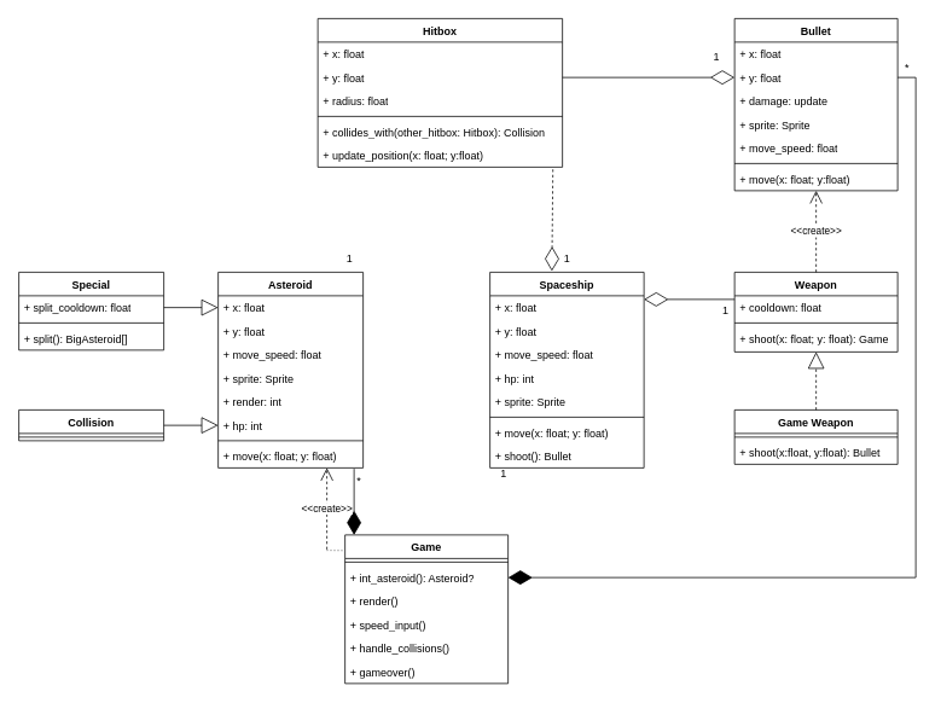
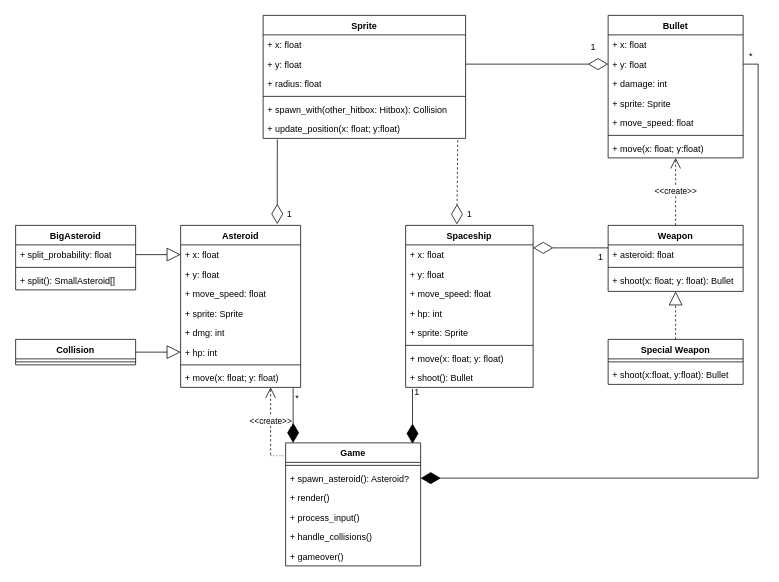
- <mxCell id="36" value="Hitbox" style="swimlane;fontStyle=1;align=center;verticalAlign=top;childLayout=stackLayout;horizontal=1;startSize=26;horizontalStack=0;resizeParent=1;resizeParentMax=0;resizeLast=0;collapsible=1;marginBottom=0;whiteSpace=wrap;html=1;" parent="1" vertex="1"><mxGeometry x="350" y="20" width="270" height="164" as="geometry" /></mxCell>
+ <mxCell id="36" value="Sprite" style="swimlane;fontStyle=1;align=center;verticalAlign=top;childLayout=stackLayout;horizontal=1;startSize=26;horizontalStack=0;resizeParent=1;resizeParentMax=0;resizeLast=0;collapsible=1;marginBottom=0;whiteSpace=wrap;html=1;" parent="1" vertex="1"><mxGeometry x="350" y="20" width="270" height="164" as="geometry" /></mxCell>
- <mxCell id="25" value="+ damage: update" style="text;strokeColor=none;fillColor=none;align=left;verticalAlign=top;spacingLeft=4;spacingRight=4;overflow=hidden;rotatable=0;points=[[0,0.5],[1,0.5]];portConstraint=eastwest;whiteSpace=wrap;html=1;" parent="22" vertex="1"><mxGeometry y="78" width="180" height="26" as="geometry" /></mxCell>
+ <mxCell id="25" value="+ damage: int" style="text;strokeColor=none;fillColor=none;align=left;verticalAlign=top;spacingLeft=4;spacingRight=4;overflow=hidden;rotatable=0;points=[[0,0.5],[1,0.5]];portConstraint=eastwest;whiteSpace=wrap;html=1;" parent="22" vertex="1"><mxGeometry y="78" width="180" height="26" as="geometry" /></mxCell>
- <mxCell id="41" value="+ collides_with(other_hitbox: Hitbox): Collision" style="text;strokeColor=none;fillColor=none;align=left;verticalAlign=top;spacingLeft=4;spacingRight=4;overflow=hidden;rotatable=0;points=[[0,0.5],[1,0.5]];portConstraint=eastwest;whiteSpace=wrap;html=1;" parent="36" vertex="1"><mxGeometry y="112" width="270" height="26" as="geometry" /></mxCell>
+ <mxCell id="41" value="+ spawn_with(other_hitbox: Hitbox): Collision" style="text;strokeColor=none;fillColor=none;align=left;verticalAlign=top;spacingLeft=4;spacingRight=4;overflow=hidden;rotatable=0;points=[[0,0.5],[1,0.5]];portConstraint=eastwest;whiteSpace=wrap;html=1;" parent="36" vertex="1"><mxGeometry y="112" width="270" height="26" as="geometry" /></mxCell>
+ <mxCell id="56" value="" style="endArrow=diamondThin;endFill=0;endSize=24;html=1;rounded=0;entryX=0.805;entryY=-0.008;entryDx=0;entryDy=0;exitX=0.07;exitY=1.054;exitDx=0;exitDy=0;exitPerimeter=0;entryPerimeter=0;" parent="1" source="42" target="43" edge="1"><mxGeometry width="160" relative="1" as="geometry"><mxPoint x="500" y="230" as="sourcePoint" /><mxPoint x="660" y="230" as="targetPoint" /></mxGeometry></mxCell>
- <mxCell id="32" value="Special" style="swimlane;fontStyle=1;align=center;verticalAlign=top;childLayout=stackLayout;horizontal=1;startSize=26;horizontalStack=0;resizeParent=1;resizeParentMax=0;resizeLast=0;collapsible=1;marginBottom=0;whiteSpace=wrap;html=1;" parent="1" vertex="1"><mxGeometry x="20" y="300" width="160" height="86" as="geometry"><mxRectangle x="640" y="320" width="90" height="30" as="alternateBounds" /></mxGeometry></mxCell>
+ <mxCell id="32" value="BigAsteroid" style="swimlane;fontStyle=1;align=center;verticalAlign=top;childLayout=stackLayout;horizontal=1;startSize=26;horizontalStack=0;resizeParent=1;resizeParentMax=0;resizeLast=0;collapsible=1;marginBottom=0;whiteSpace=wrap;html=1;" parent="1" vertex="1"><mxGeometry x="20" y="300" width="160" height="86" as="geometry"><mxRectangle x="640" y="320" width="90" height="30" as="alternateBounds" /></mxGeometry></mxCell>
- <mxCell id="33" value="+ split_cooldown: float" style="text;strokeColor=none;fillColor=none;align=left;verticalAlign=top;spacingLeft=4;spacingRight=4;overflow=hidden;rotatable=0;points=[[0,0.5],[1,0.5]];portConstraint=eastwest;whiteSpace=wrap;html=1;" parent="32" vertex="1"><mxGeometry y="26" width="160" height="26" as="geometry" /></mxCell>
+ <mxCell id="33" value="+ split_probability: float" style="text;strokeColor=none;fillColor=none;align=left;verticalAlign=top;spacingLeft=4;spacingRight=4;overflow=hidden;rotatable=0;points=[[0,0.5],[1,0.5]];portConstraint=eastwest;whiteSpace=wrap;html=1;" parent="32" vertex="1"><mxGeometry y="26" width="160" height="26" as="geometry" /></mxCell>
- <mxCell id="12" value="+ cooldown: float" style="text;strokeColor=none;fillColor=none;align=left;verticalAlign=top;spacingLeft=4;spacingRight=4;overflow=hidden;rotatable=0;points=[[0,0.5],[1,0.5]];portConstraint=eastwest;whiteSpace=wrap;html=1;" parent="11" vertex="1"><mxGeometry y="26" width="180" height="26" as="geometry" /></mxCell>
+ <mxCell id="12" value="+ asteroid: float" style="text;strokeColor=none;fillColor=none;align=left;verticalAlign=top;spacingLeft=4;spacingRight=4;overflow=hidden;rotatable=0;points=[[0,0.5],[1,0.5]];portConstraint=eastwest;whiteSpace=wrap;html=1;" parent="11" vertex="1"><mxGeometry y="26" width="180" height="26" as="geometry" /></mxCell>
- <mxCell id="35" value="+ split(): BigAsteroid[]" style="text;strokeColor=none;fillColor=none;align=left;verticalAlign=top;spacingLeft=4;spacingRight=4;overflow=hidden;rotatable=0;points=[[0,0.5],[1,0.5]];portConstraint=eastwest;whiteSpace=wrap;html=1;" parent="32" vertex="1"><mxGeometry y="60" width="160" height="26" as="geometry" /></mxCell>
+ <mxCell id="35" value="+ split(): SmallAsteroid[]" style="text;strokeColor=none;fillColor=none;align=left;verticalAlign=top;spacingLeft=4;spacingRight=4;overflow=hidden;rotatable=0;points=[[0,0.5],[1,0.5]];portConstraint=eastwest;whiteSpace=wrap;html=1;" parent="32" vertex="1"><mxGeometry y="60" width="160" height="26" as="geometry" /></mxCell>
- <mxCell id="14" value="+ shoot(x: float; y: float): Game" style="text;strokeColor=none;fillColor=none;align=left;verticalAlign=top;spacingLeft=4;spacingRight=4;overflow=hidden;rotatable=0;points=[[0,0.5],[1,0.5]];portConstraint=eastwest;whiteSpace=wrap;html=1;" parent="11" vertex="1"><mxGeometry y="60" width="180" height="28" as="geometry" /></mxCell>
+ <mxCell id="14" value="+ shoot(x: float; y: float): Bullet" style="text;strokeColor=none;fillColor=none;align=left;verticalAlign=top;spacingLeft=4;spacingRight=4;overflow=hidden;rotatable=0;points=[[0,0.5],[1,0.5]];portConstraint=eastwest;whiteSpace=wrap;html=1;" parent="11" vertex="1"><mxGeometry y="60" width="180" height="28" as="geometry" /></mxCell>
- <mxCell id="48" value="+ render: int" style="text;strokeColor=none;fillColor=none;align=left;verticalAlign=top;spacingLeft=4;spacingRight=4;overflow=hidden;rotatable=0;points=[[0,0.5],[1,0.5]];portConstraint=eastwest;whiteSpace=wrap;html=1;" parent="43" vertex="1"><mxGeometry y="130" width="160" height="26" as="geometry" /></mxCell>
+ <mxCell id="48" value="+ dmg: int" style="text;strokeColor=none;fillColor=none;align=left;verticalAlign=top;spacingLeft=4;spacingRight=4;overflow=hidden;rotatable=0;points=[[0,0.5],[1,0.5]];portConstraint=eastwest;whiteSpace=wrap;html=1;" parent="43" vertex="1"><mxGeometry y="130" width="160" height="26" as="geometry" /></mxCell>
- <mxCell id="71" value="Game Weapon" style="swimlane;fontStyle=1;align=center;verticalAlign=top;childLayout=stackLayout;horizontal=1;startSize=26;horizontalStack=0;resizeParent=1;resizeParentMax=0;resizeLast=0;collapsible=1;marginBottom=0;" parent="1" vertex="1"><mxGeometry x="810" y="452" width="180" height="60" as="geometry" /></mxCell>
+ <mxCell id="71" value="Special Weapon" style="swimlane;fontStyle=1;align=center;verticalAlign=top;childLayout=stackLayout;horizontal=1;startSize=26;horizontalStack=0;resizeParent=1;resizeParentMax=0;resizeLast=0;collapsible=1;marginBottom=0;" parent="1" vertex="1"><mxGeometry x="810" y="452" width="180" height="60" as="geometry" /></mxCell>
+ <mxCell id="59" value="" style="endArrow=diamondThin;endFill=1;endSize=24;html=1;rounded=0;entryX=0.94;entryY=0.007;entryDx=0;entryDy=0;exitX=0.054;exitY=1.071;exitDx=0;exitDy=0;entryPerimeter=0;exitPerimeter=0;" parent="1" source="10" target="15" edge="1"><mxGeometry width="160" relative="1" as="geometry"><mxPoint x="440" y="360" as="sourcePoint" /><mxPoint x="600" y="360" as="targetPoint" /></mxGeometry></mxCell>
- <mxCell id="17" value="+ int_asteroid(): Asteroid?" style="text;strokeColor=none;fillColor=none;align=left;verticalAlign=top;spacingLeft=4;spacingRight=4;overflow=hidden;rotatable=0;points=[[0,0.5],[1,0.5]];portConstraint=eastwest;whiteSpace=wrap;html=1;" parent="15" vertex="1"><mxGeometry y="34" width="180" height="26" as="geometry" /></mxCell>
+ <mxCell id="17" value="+ spawn_asteroid(): Asteroid?" style="text;strokeColor=none;fillColor=none;align=left;verticalAlign=top;spacingLeft=4;spacingRight=4;overflow=hidden;rotatable=0;points=[[0,0.5],[1,0.5]];portConstraint=eastwest;whiteSpace=wrap;html=1;" parent="15" vertex="1"><mxGeometry y="34" width="180" height="26" as="geometry" /></mxCell>
- <mxCell id="19" value="+ speed_input()" style="text;strokeColor=none;fillColor=none;align=left;verticalAlign=top;spacingLeft=4;spacingRight=4;overflow=hidden;rotatable=0;points=[[0,0.5],[1,0.5]];portConstraint=eastwest;whiteSpace=wrap;html=1;" parent="15" vertex="1"><mxGeometry y="86" width="180" height="26" as="geometry" /></mxCell>
+ <mxCell id="19" value="+ process_input()" style="text;strokeColor=none;fillColor=none;align=left;verticalAlign=top;spacingLeft=4;spacingRight=4;overflow=hidden;rotatable=0;points=[[0,0.5],[1,0.5]];portConstraint=eastwest;whiteSpace=wrap;html=1;" parent="15" vertex="1"><mxGeometry y="86" width="180" height="26" as="geometry" /></mxCell>
